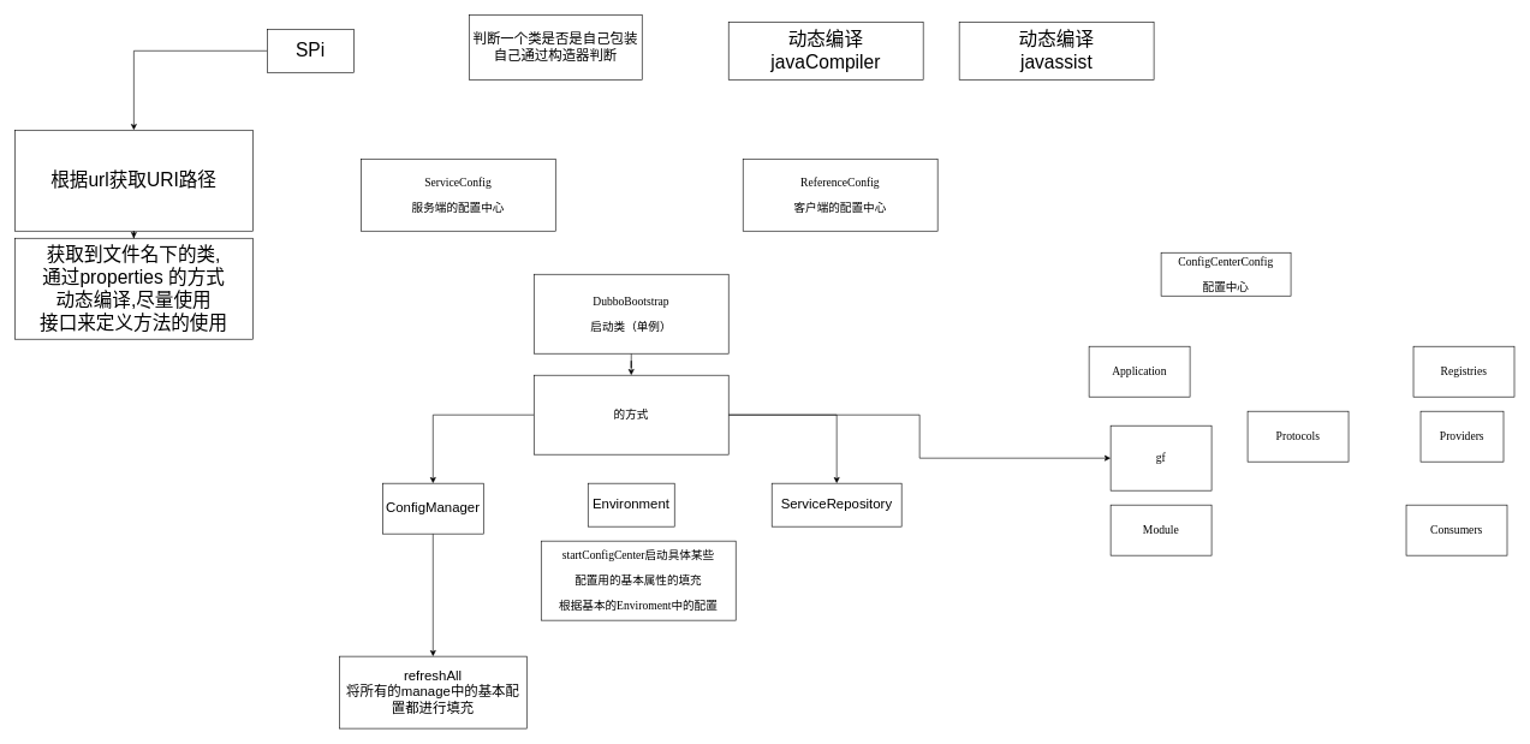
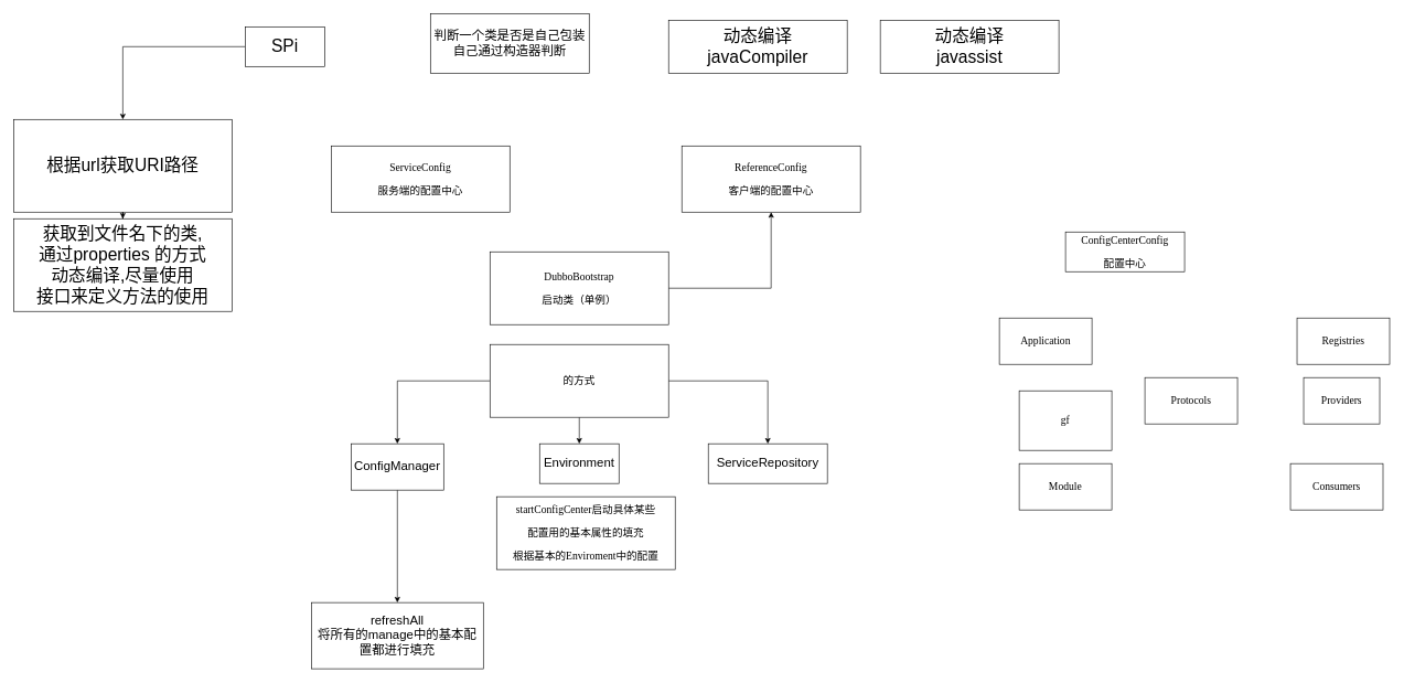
- <mxCell id="12" value="" style="edgeStyle=orthogonalEdgeStyle;rounded=0;orthogonalLoop=1;jettySize=auto;html=1;fontSize=19;" edge="1" parent="1" source="13" target="17"><mxGeometry relative="1" as="geometry" /></mxCell>
+ <mxCell id="12" value="" style="edgeStyle=orthogonalEdgeStyle;rounded=0;orthogonalLoop=1;jettySize=auto;html=1;fontSize=19;" edge="1" parent="1" source="13" target="11"><mxGeometry relative="1" as="geometry" /></mxCell>
- <mxCell id="15" style="edgeStyle=orthogonalEdgeStyle;rounded=0;orthogonalLoop=1;jettySize=auto;html=1;fontSize=19;" edge="1" parent="1" source="17" target="25"><mxGeometry relative="1" as="geometry" /></mxCell>
+ <mxCell id="15" style="edgeStyle=orthogonalEdgeStyle;rounded=0;orthogonalLoop=1;jettySize=auto;html=1;fontSize=19;" edge="1" parent="1" source="17" target="19"><mxGeometry relative="1" as="geometry" /></mxCell>
